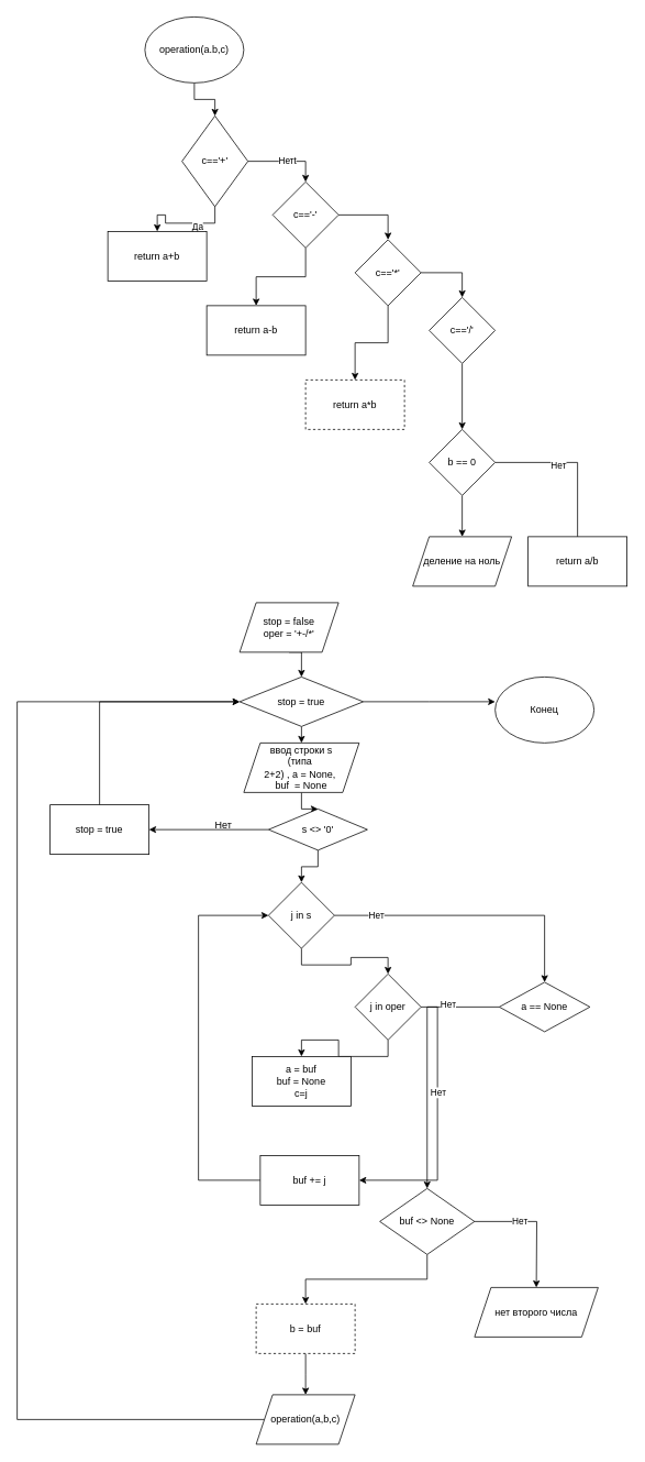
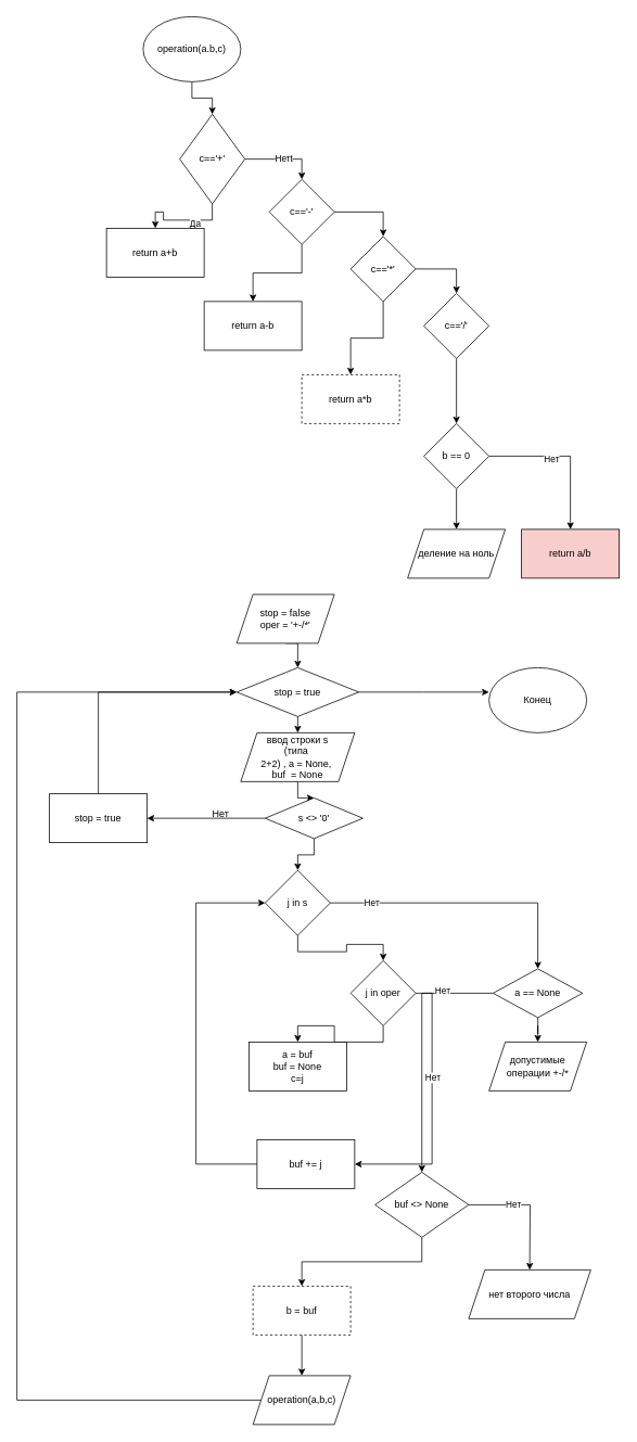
- <mxCell id="17" style="edgeStyle=orthogonalEdgeStyle;rounded=0;orthogonalLoop=1;jettySize=auto;html=1;exitX=1;exitY=0.5;exitDx=0;exitDy=0;endArrow=none;" edge="1" parent="1" source="20" target="24"><mxGeometry relative="1" as="geometry" /></mxCell>
+ <mxCell id="17" style="edgeStyle=orthogonalEdgeStyle;rounded=0;orthogonalLoop=1;jettySize=auto;html=1;exitX=1;exitY=0.5;exitDx=0;exitDy=0;" edge="1" parent="1" source="20" target="24"><mxGeometry relative="1" as="geometry" /></mxCell>
- <mxCell id="24" value="&lt;span&gt;return a/b&lt;/span&gt;" style="rounded=0;whiteSpace=wrap;html=1;" vertex="1" parent="1"><mxGeometry x="640" y="650" width="120" height="60" as="geometry" /></mxCell>
+ <mxCell id="24" value="&lt;span&gt;return a/b&lt;/span&gt;" style="rounded=0;whiteSpace=wrap;html=1;fillColor=#f8cecc;" vertex="1" parent="1"><mxGeometry x="640" y="650" width="120" height="60" as="geometry" /></mxCell>
+ <mxCell id="62" style="edgeStyle=orthogonalEdgeStyle;rounded=0;orthogonalLoop=1;jettySize=auto;html=1;entryX=0.5;entryY=0;entryDx=0;entryDy=0;" edge="1" parent="1" source="65" target="61"><mxGeometry relative="1" as="geometry" /></mxCell>
+ <mxCell id="61" value="допустимые операции +-/*" style="shape=parallelogram;perimeter=parallelogramPerimeter;whiteSpace=wrap;html=1;fixedSize=1;" vertex="1" parent="1"><mxGeometry x="600" y="1280" width="120" height="60" as="geometry" /></mxCell>
